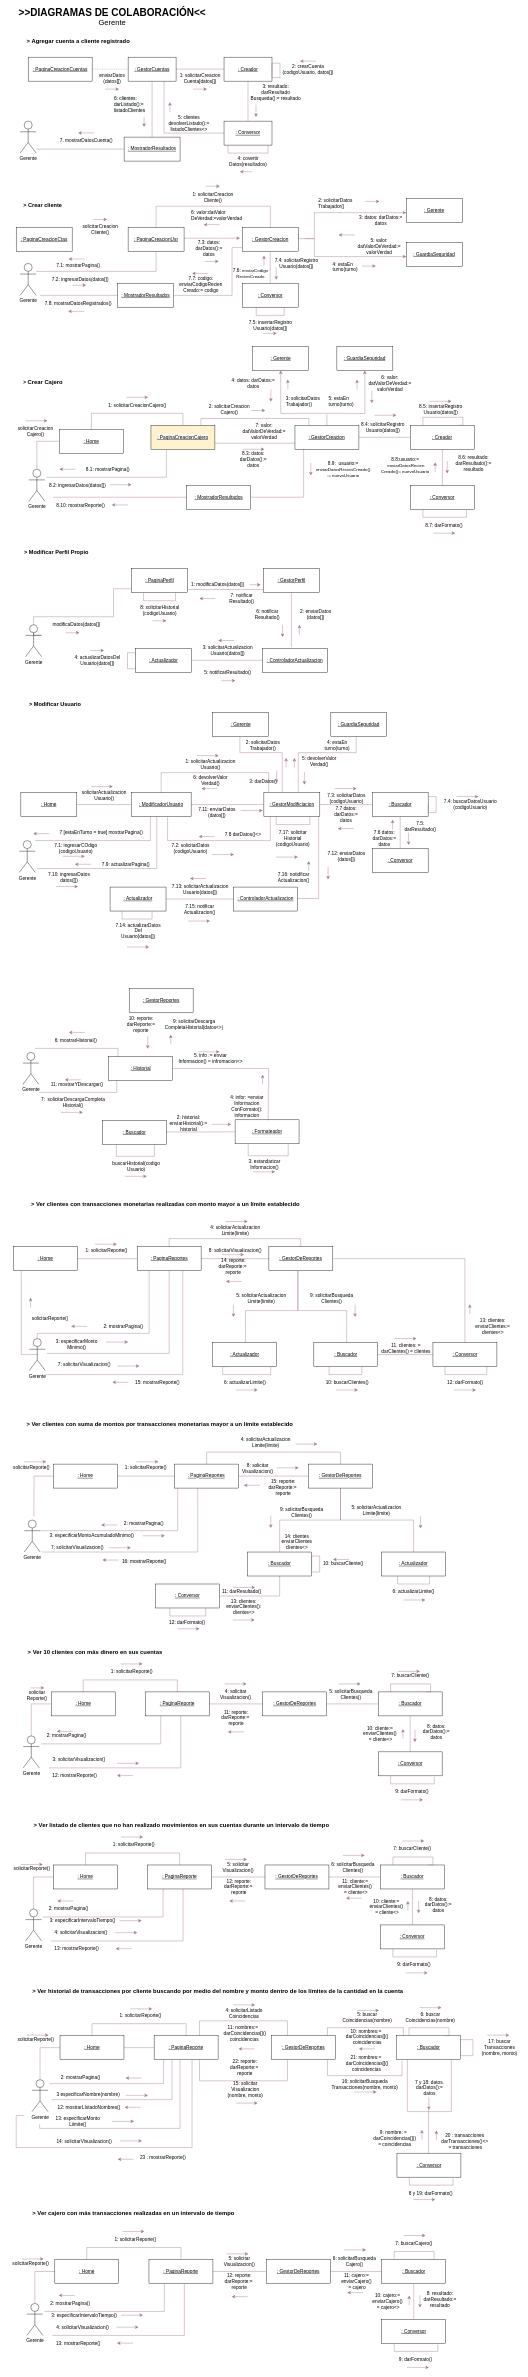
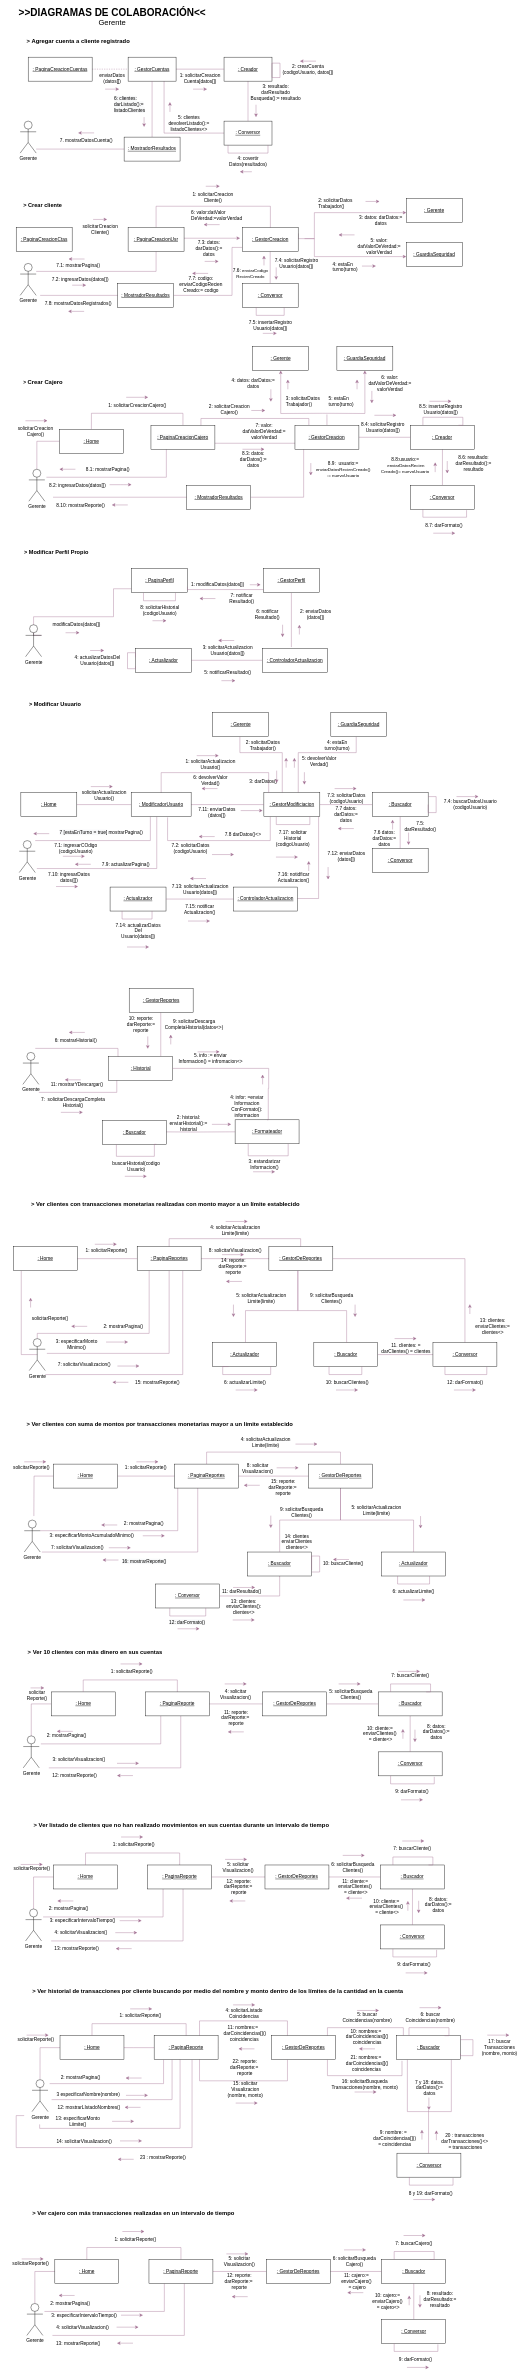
- <mxCell id="510" value="&lt;u style=&quot;background-color: rgb(248 , 249 , 250)&quot;&gt;: PaginaCreacionCajero&lt;/u&gt;" style="rounded=0;whiteSpace=wrap;html=1;fillColor=#fff2cc;" parent="1" vertex="1"><mxGeometry x="377.18" y="1061" width="160" height="60" as="geometry" /></mxCell>
+ <mxCell id="510" value="&lt;u style=&quot;background-color: rgb(248 , 249 , 250)&quot;&gt;: PaginaCreacionCajero&lt;/u&gt;" style="rounded=0;whiteSpace=wrap;html=1;" parent="1" vertex="1"><mxGeometry x="377.18" y="1061" width="160" height="60" as="geometry" /></mxCell>
+ <mxCell id="175" value="" style="edgeStyle=orthogonalEdgeStyle;rounded=0;orthogonalLoop=1;jettySize=auto;html=1;startArrow=none;startFill=0;endArrow=none;endFill=0;strokeColor=#A17092;" parent="1" source="178" target="180" edge="1"><mxGeometry relative="1" as="geometry"><Array as="points"><mxPoint x="401.7" y="2560" /><mxPoint x="401.7" y="2560" /></Array></mxGeometry></mxCell>
